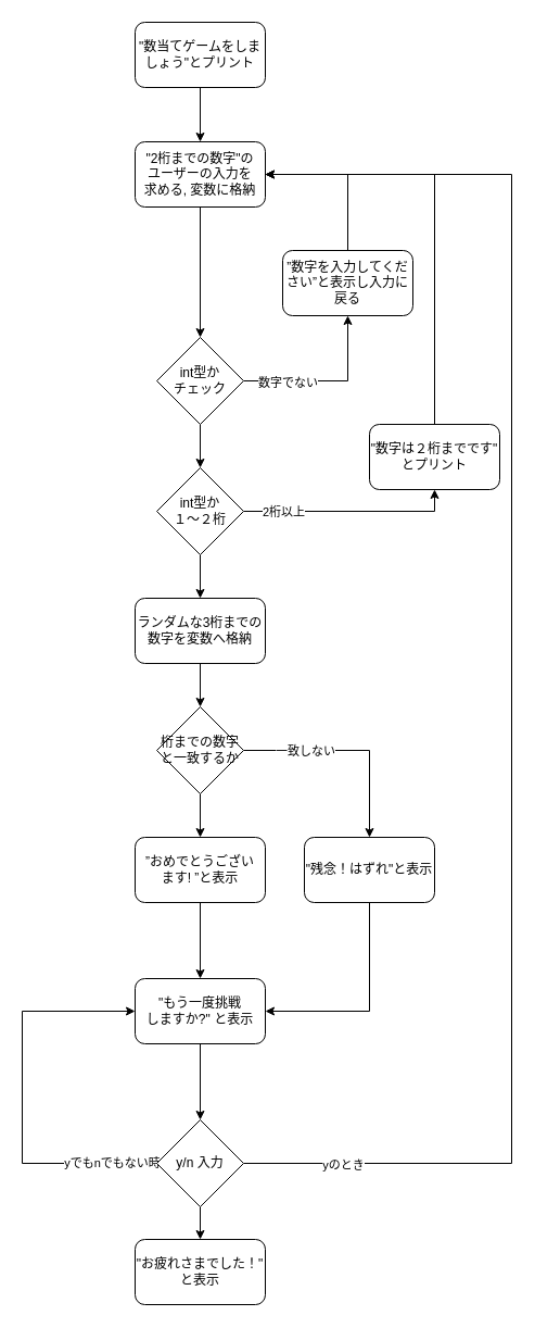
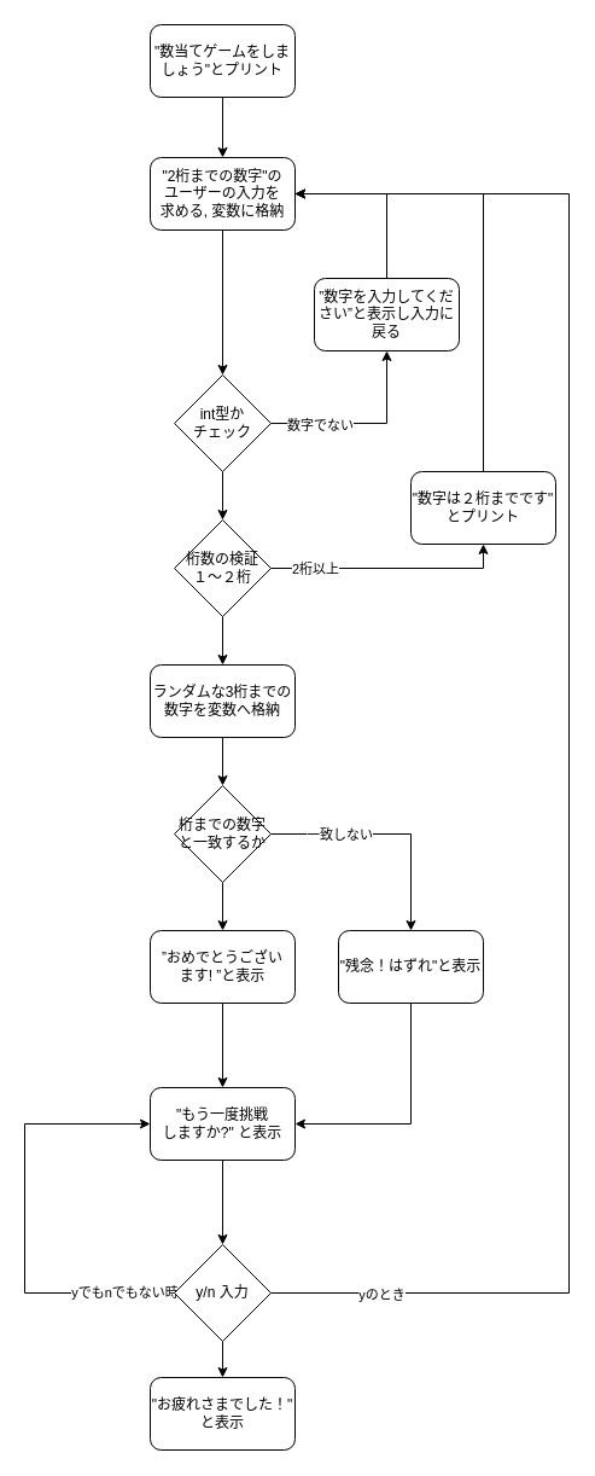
- <mxCell id="15" value="int型か&lt;div&gt;１～２桁&lt;/div&gt;" style="rhombus;whiteSpace=wrap;html=1;" vertex="1" parent="1"><mxGeometry x="144" y="430" width="80" height="80" as="geometry" /></mxCell>
+ <mxCell id="15" value="桁数の検証&lt;div&gt;１～２桁&lt;/div&gt;" style="rhombus;whiteSpace=wrap;html=1;" vertex="1" parent="1"><mxGeometry x="144" y="430" width="80" height="80" as="geometry" /></mxCell>
